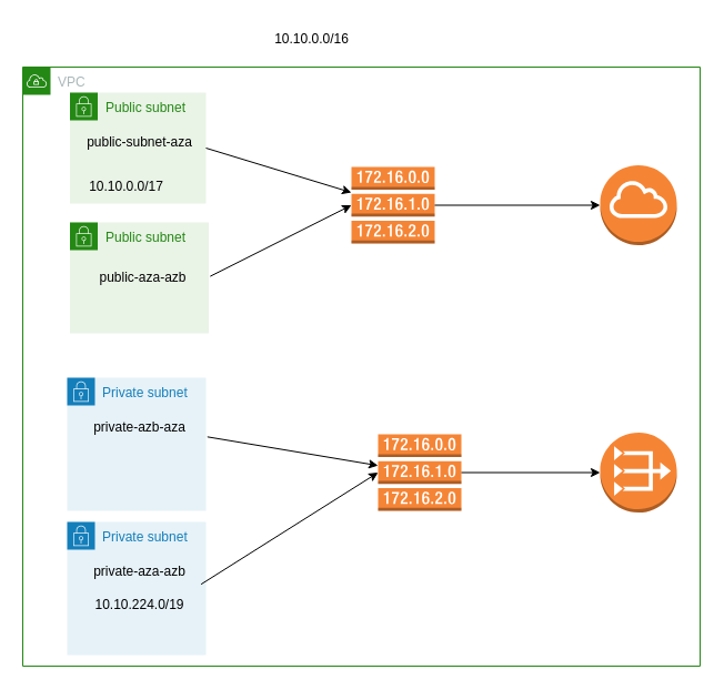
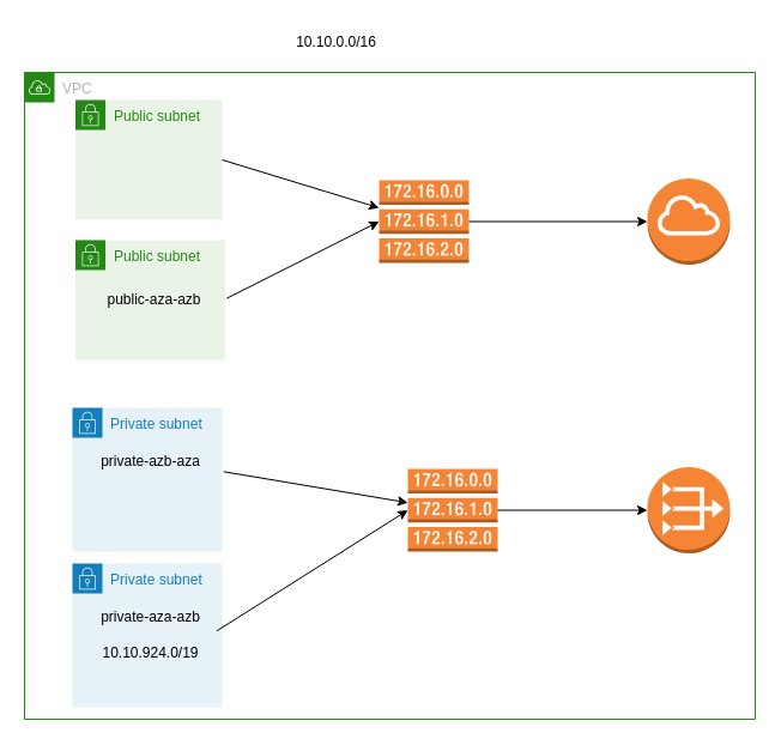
- <mxCell id="5" value="public-subnet-aza" style="text;html=1;align=center;verticalAlign=middle;resizable=0;points=[];autosize=1;strokeColor=none;fillColor=none;" vertex="1" parent="3"><mxGeometry x="2.5" y="30" width="120" height="30" as="geometry" /></mxCell>
- <mxCell id="4" value="10.10.0.0/17" style="text;html=1;align=center;verticalAlign=middle;resizable=0;points=[];autosize=1;strokeColor=none;fillColor=none;" vertex="1" parent="3"><mxGeometry x="5" y="70" width="90" height="30" as="geometry" /></mxCell>
- <mxCell id="12" value="10.10.224.0/19" style="text;html=1;align=center;verticalAlign=middle;resizable=0;points=[];autosize=1;strokeColor=none;fillColor=none;" vertex="1" parent="10"><mxGeometry x="15" y="60" width="100" height="30" as="geometry" /></mxCell>
+ <mxCell id="12" value="10.10.924.0/19" style="text;html=1;align=center;verticalAlign=middle;resizable=0;points=[];autosize=1;strokeColor=none;fillColor=none;" vertex="1" parent="10"><mxGeometry x="15" y="60" width="100" height="30" as="geometry" /></mxCell>
